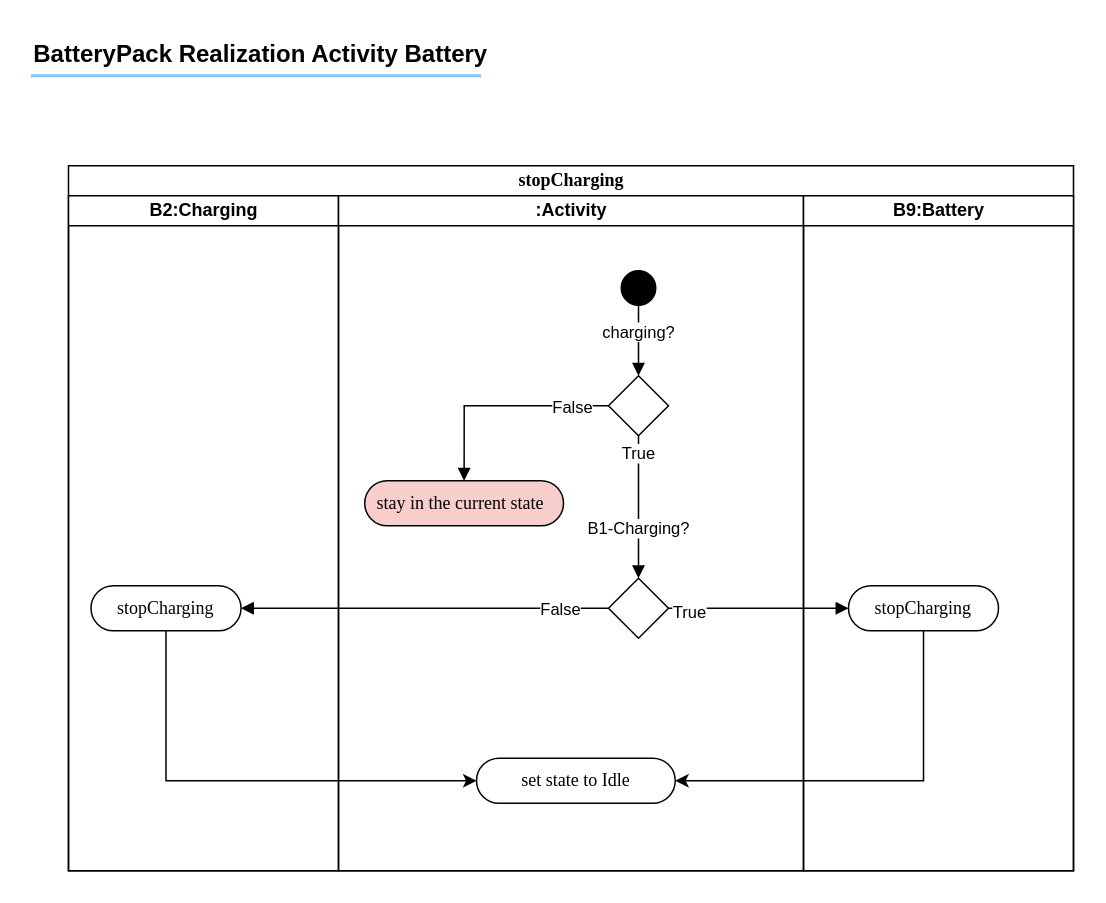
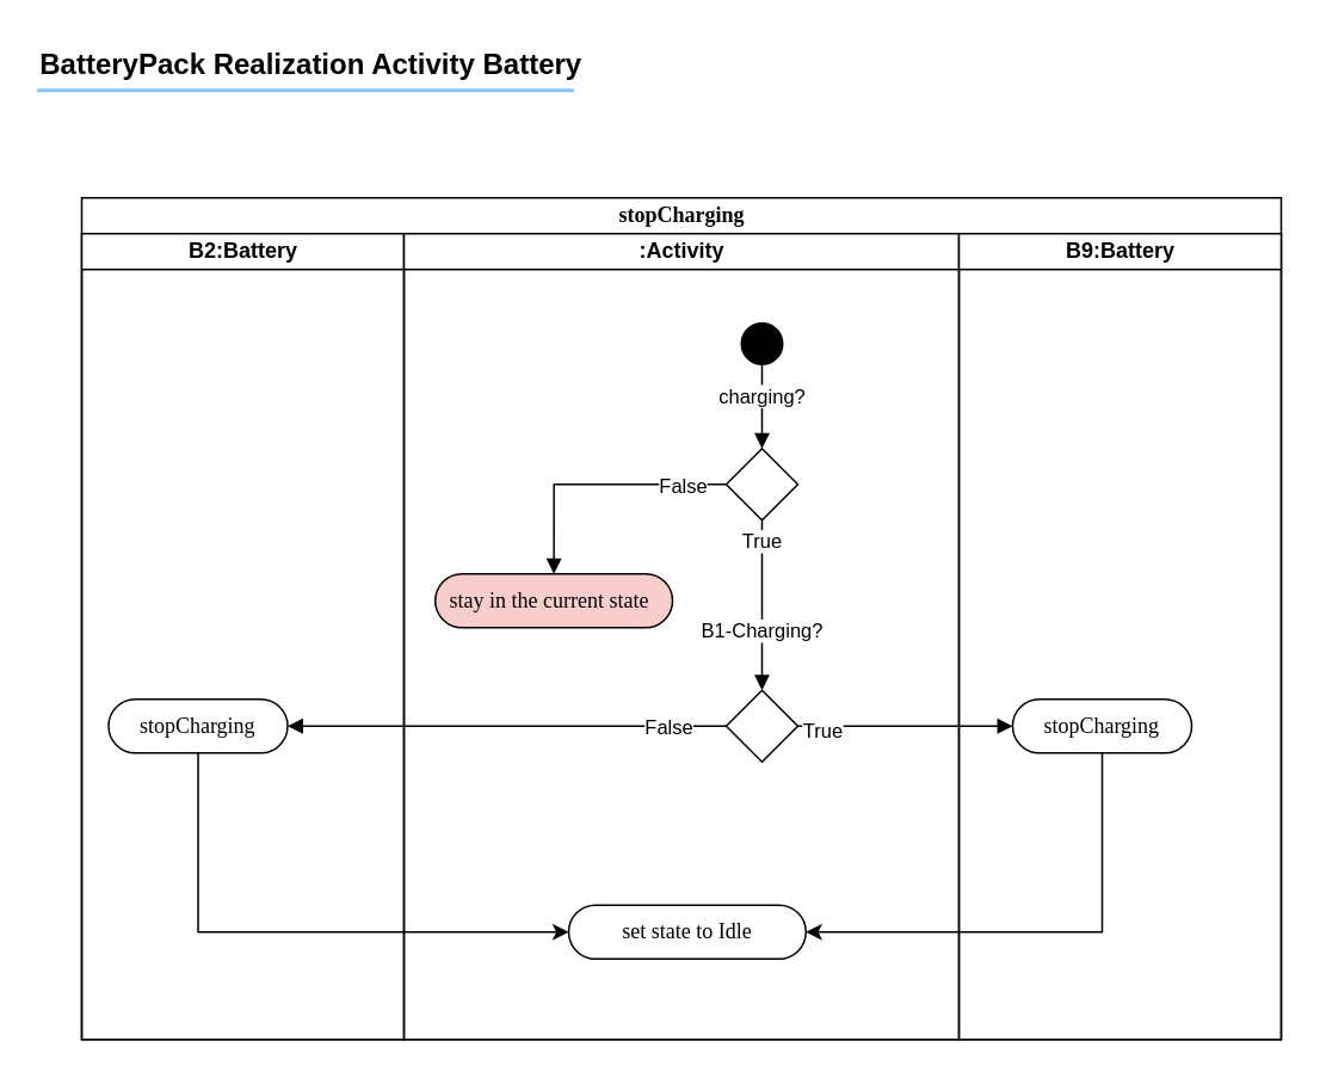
- <mxCell id="5" value="B2:Charging" style="swimlane;html=1;startSize=20;" vertex="1" parent="4"><mxGeometry y="20" width="180" height="450" as="geometry"><mxRectangle x="570" y="20" width="40" height="1720" as="alternateBounds" /></mxGeometry></mxCell>
+ <mxCell id="5" value="B2:Battery" style="swimlane;html=1;startSize=20;" vertex="1" parent="4"><mxGeometry y="20" width="180" height="450" as="geometry"><mxRectangle x="570" y="20" width="40" height="1720" as="alternateBounds" /></mxGeometry></mxCell>
